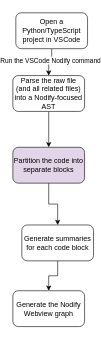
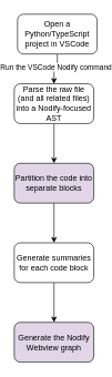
- <mxCell id="10" value="Generate summaries for each code block" style="rounded=1;whiteSpace=wrap;html=1;" vertex="1" parent="1"><mxGeometry x="35" y="375" width="120" height="60" as="geometry" /></mxCell>
+ <mxCell id="10" value="Generate summaries for each code block" style="rounded=1;whiteSpace=wrap;html=1;" vertex="1" parent="1"><mxGeometry x="20" y="365" width="120" height="60" as="geometry" /></mxCell>
- <mxCell id="11" value="Generate the Nodify Webview graph" style="rounded=1;whiteSpace=wrap;html=1;" vertex="1" parent="1"><mxGeometry x="20" y="485" width="120" height="60" as="geometry" /></mxCell>
+ <mxCell id="11" value="Generate the Nodify Webview graph" style="rounded=1;whiteSpace=wrap;html=1;fillColor=#e1d5e7;" vertex="1" parent="1"><mxGeometry x="20" y="485" width="120" height="60" as="geometry" /></mxCell>
